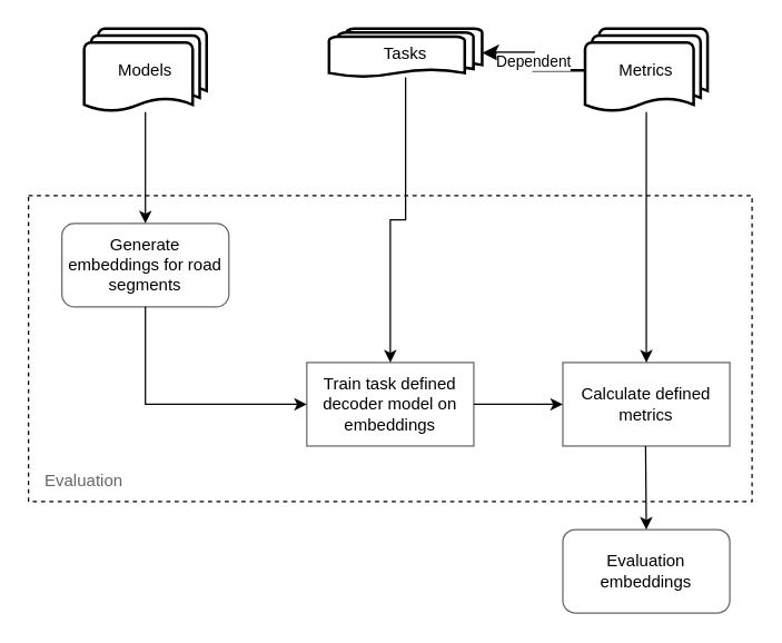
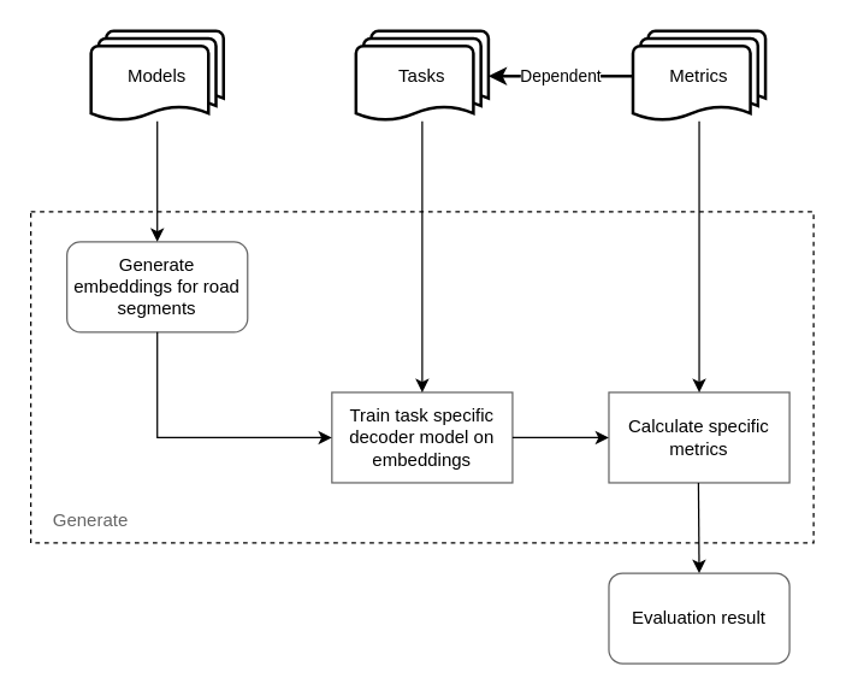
- <mxCell id="6" value="Tasks" style="strokeWidth=2;html=1;shape=mxgraph.flowchart.multi-document;whiteSpace=wrap;" vertex="1" parent="1"><mxGeometry x="236" y="20" width="110" height="35" as="geometry" /></mxCell>
+ <mxCell id="6" value="Tasks" style="strokeWidth=2;html=1;shape=mxgraph.flowchart.multi-document;whiteSpace=wrap;" vertex="1" parent="1"><mxGeometry x="236" y="20" width="88" height="60" as="geometry" /></mxCell>
- <mxCell id="14" value="Train task defined decoder model on embeddings" style="rounded=0;whiteSpace=wrap;html=1;labelBackgroundColor=none;fontColor=none;fillColor=none;opacity=60;" vertex="1" parent="1"><mxGeometry x="220" y="260" width="120" height="60" as="geometry" /></mxCell>
+ <mxCell id="14" value="Train task specific decoder model on embeddings" style="rounded=0;whiteSpace=wrap;html=1;labelBackgroundColor=none;fontColor=none;fillColor=none;opacity=60;" vertex="1" parent="1"><mxGeometry x="220" y="260" width="120" height="60" as="geometry" /></mxCell>
- <mxCell id="15" value="Calculate defined metrics" style="rounded=0;whiteSpace=wrap;html=1;labelBackgroundColor=none;fontColor=none;fillColor=none;opacity=60;" vertex="1" parent="1"><mxGeometry x="404" y="260" width="120" height="60" as="geometry" /></mxCell>
+ <mxCell id="15" value="Calculate specific metrics" style="rounded=0;whiteSpace=wrap;html=1;labelBackgroundColor=none;fontColor=none;fillColor=none;opacity=60;" vertex="1" parent="1"><mxGeometry x="404" y="260" width="120" height="60" as="geometry" /></mxCell>
- <mxCell id="10" value="Evaluation" style="text;html=1;strokeColor=none;fillColor=none;align=center;verticalAlign=middle;whiteSpace=wrap;rounded=0;dashed=1;labelBackgroundColor=none;fontColor=none;opacity=60;textOpacity=60;" vertex="1" parent="1"><mxGeometry x="30" y="330" width="60" height="30" as="geometry" /></mxCell>
+ <mxCell id="10" value="Generate" style="text;html=1;strokeColor=none;fillColor=none;align=center;verticalAlign=middle;whiteSpace=wrap;rounded=0;dashed=1;labelBackgroundColor=none;fontColor=none;opacity=60;textOpacity=60;" vertex="1" parent="1"><mxGeometry x="30" y="330" width="60" height="30" as="geometry" /></mxCell>
- <mxCell id="16" value="Evaluation embeddings" style="rounded=1;whiteSpace=wrap;html=1;labelBackgroundColor=none;fontColor=none;fillColor=none;opacity=60;" vertex="1" parent="1"><mxGeometry x="404" y="380" width="120" height="60" as="geometry" /></mxCell>
+ <mxCell id="16" value="Evaluation result" style="rounded=1;whiteSpace=wrap;html=1;labelBackgroundColor=none;fontColor=none;fillColor=none;opacity=60;" vertex="1" parent="1"><mxGeometry x="404" y="380" width="120" height="60" as="geometry" /></mxCell>
